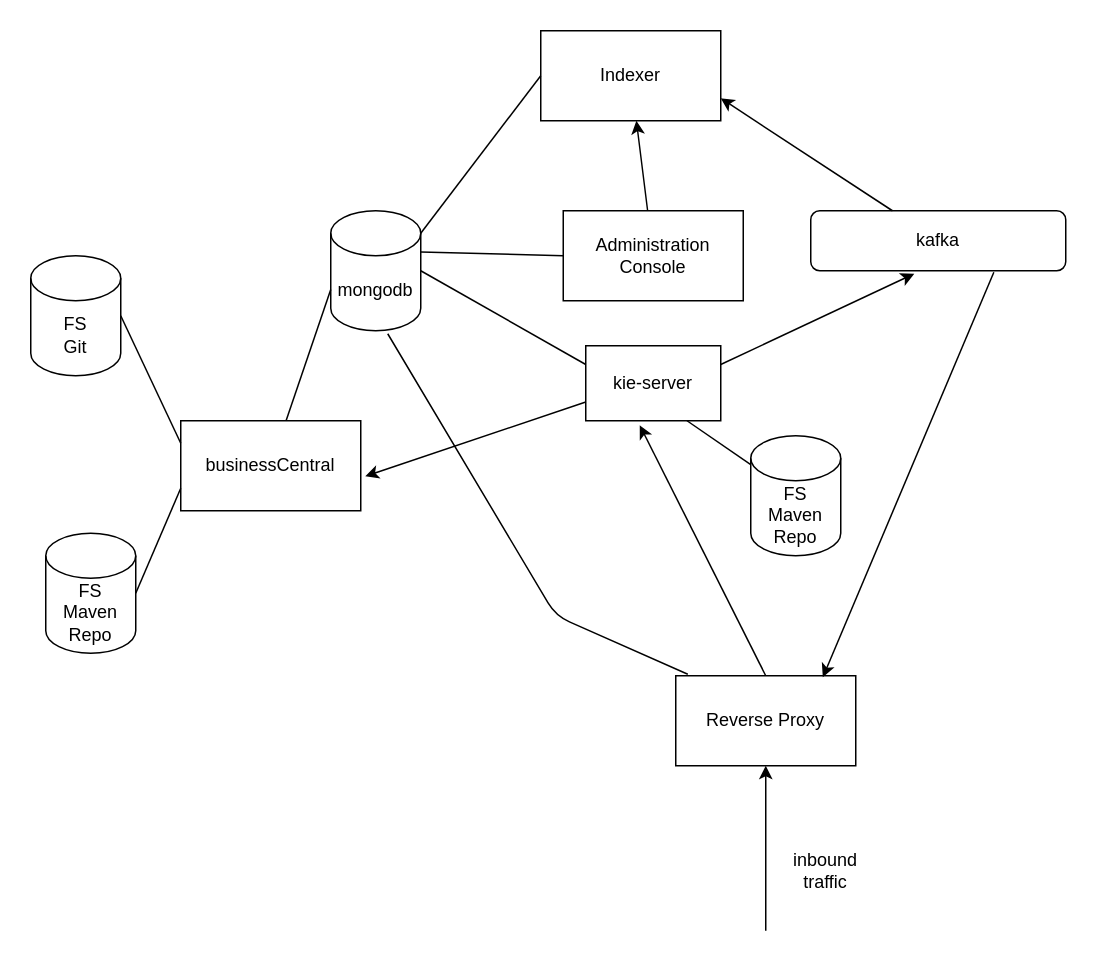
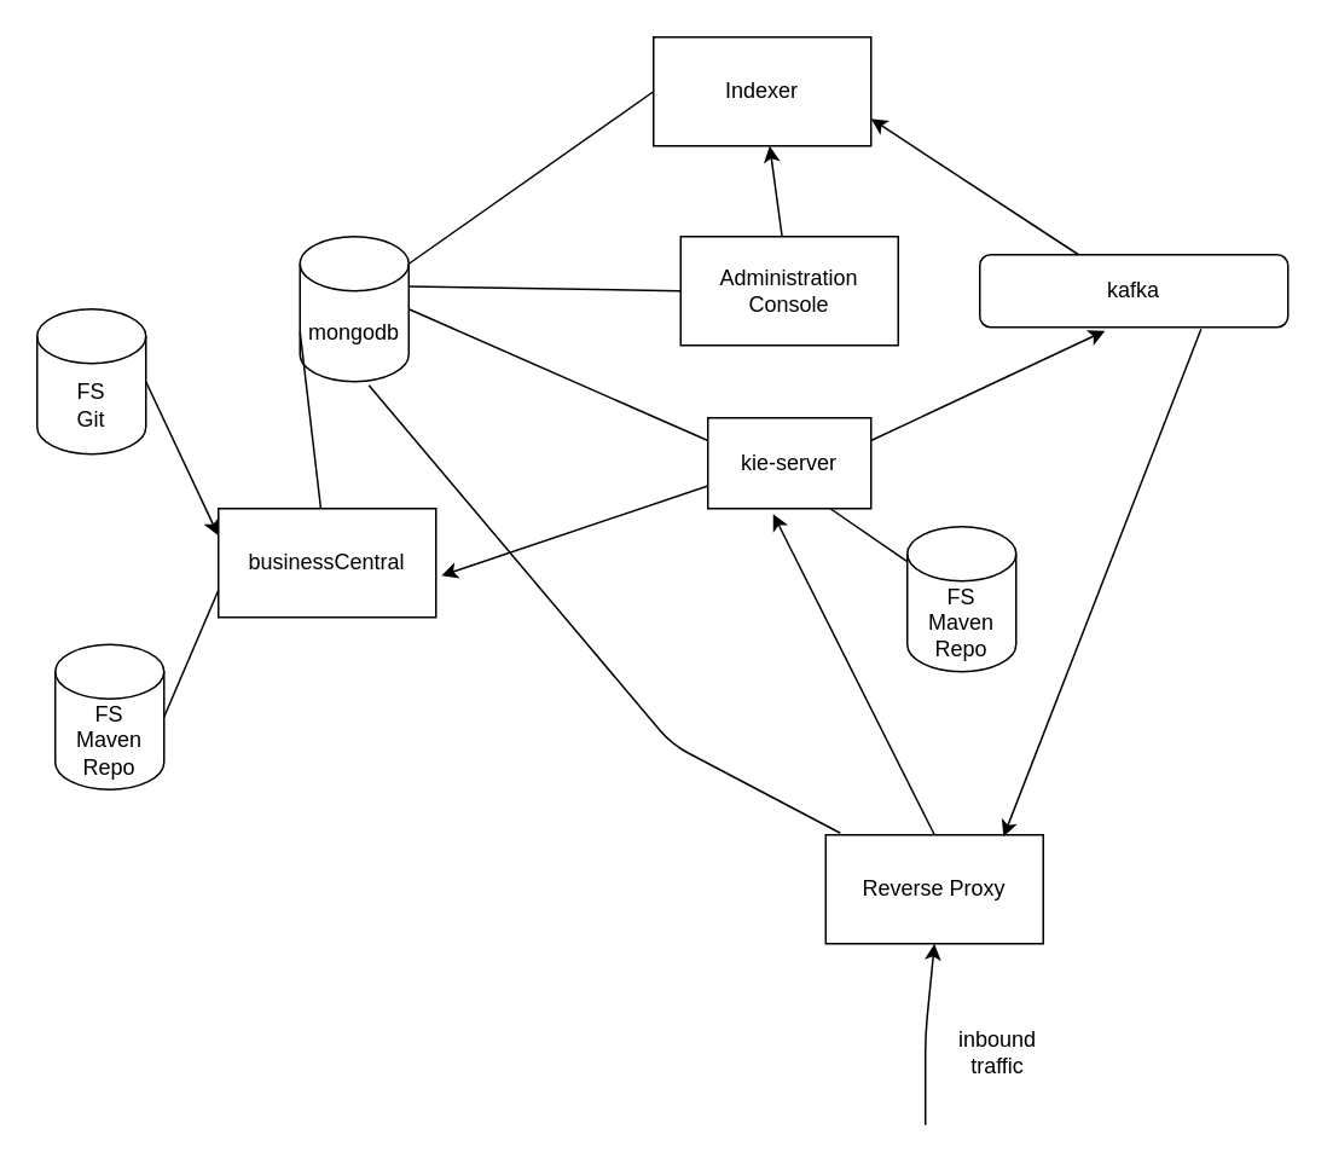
- <mxCell id="7" value="Administration&lt;br&gt;Console" style="rounded=0;whiteSpace=wrap;html=1;" vertex="1" parent="1"><mxGeometry x="375" y="140" width="120" height="60" as="geometry" /></mxCell>
+ <mxCell id="7" value="Administration&lt;br&gt;Console" style="rounded=0;whiteSpace=wrap;html=1;" vertex="1" parent="1"><mxGeometry x="375" y="130" width="120" height="60" as="geometry" /></mxCell>
- <mxCell id="8" value="mongodb" style="shape=cylinder3;whiteSpace=wrap;html=1;boundedLbl=1;backgroundOutline=1;size=15;" vertex="1" parent="1"><mxGeometry x="220" y="140" width="60" height="80" as="geometry" /></mxCell>
+ <mxCell id="8" value="mongodb" style="shape=cylinder3;whiteSpace=wrap;html=1;boundedLbl=1;backgroundOutline=1;size=15;" vertex="1" parent="1"><mxGeometry x="165" y="130" width="60" height="80" as="geometry" /></mxCell>
- <mxCell id="5" value="" style="endArrow=none;html=1;exitX=1;exitY=0.5;exitDx=0;exitDy=0;exitPerimeter=0;entryX=0;entryY=0.25;entryDx=0;entryDy=0;" edge="1" parent="1" source="3" target="2"><mxGeometry width="50" height="50" relative="1" as="geometry"><mxPoint x="340" y="60" as="sourcePoint" /><mxPoint x="390" y="10" as="targetPoint" /></mxGeometry></mxCell>
+ <mxCell id="5" value="" style="endArrow=classic;html=1;exitX=1;exitY=0.5;exitDx=0;exitDy=0;exitPerimeter=0;entryX=0;entryY=0.25;entryDx=0;entryDy=0;" edge="1" parent="1" source="3" target="2"><mxGeometry width="50" height="50" relative="1" as="geometry"><mxPoint x="340" y="60" as="sourcePoint" /><mxPoint x="390" y="10" as="targetPoint" /></mxGeometry></mxCell>
- <mxCell id="9" value="Reverse Proxy" style="rounded=0;whiteSpace=wrap;html=1;" vertex="1" parent="1"><mxGeometry x="450" y="450" width="120" height="60" as="geometry" /></mxCell>
+ <mxCell id="9" value="Reverse Proxy" style="rounded=0;whiteSpace=wrap;html=1;" vertex="1" parent="1"><mxGeometry x="455" y="460" width="120" height="60" as="geometry" /></mxCell>
